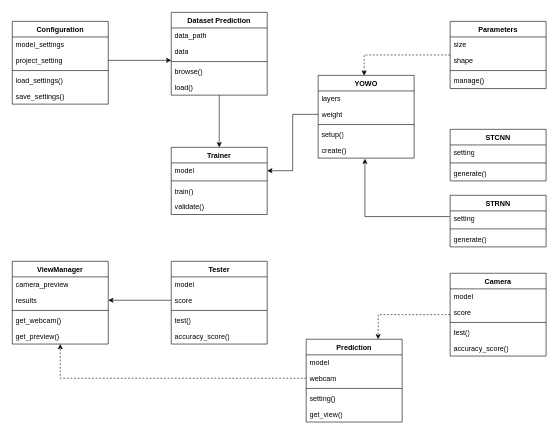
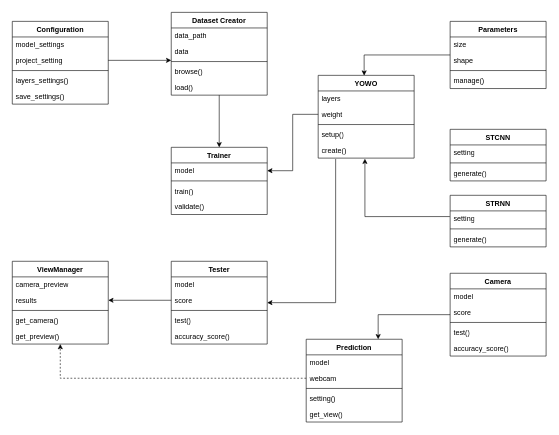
- <mxCell id="9" value="Dataset Prediction" style="swimlane;fontStyle=1;align=center;verticalAlign=top;childLayout=stackLayout;horizontal=1;startSize=26;horizontalStack=0;resizeParent=1;resizeParentMax=0;resizeLast=0;collapsible=1;marginBottom=0;whiteSpace=wrap;html=1;" vertex="1" parent="1"><mxGeometry x="285" y="20" width="160" height="138" as="geometry" /></mxCell>
+ <mxCell id="9" value="Dataset Creator" style="swimlane;fontStyle=1;align=center;verticalAlign=top;childLayout=stackLayout;horizontal=1;startSize=26;horizontalStack=0;resizeParent=1;resizeParentMax=0;resizeLast=0;collapsible=1;marginBottom=0;whiteSpace=wrap;html=1;" vertex="1" parent="1"><mxGeometry x="285" y="20" width="160" height="138" as="geometry" /></mxCell>
- <mxCell id="21" style="edgeStyle=orthogonalEdgeStyle;rounded=0;orthogonalLoop=1;jettySize=auto;html=1;entryX=0.479;entryY=0.003;entryDx=0;entryDy=0;entryPerimeter=0;dashed=1;" edge="1" parent="1" source="22" target="15"><mxGeometry relative="1" as="geometry" /></mxCell>
+ <mxCell id="21" style="edgeStyle=orthogonalEdgeStyle;rounded=0;orthogonalLoop=1;jettySize=auto;html=1;entryX=0.479;entryY=0.003;entryDx=0;entryDy=0;entryPerimeter=0;" edge="1" parent="1" source="22" target="15"><mxGeometry relative="1" as="geometry" /></mxCell>
- <mxCell id="6" value="load_settings()" style="text;strokeColor=none;fillColor=none;align=left;verticalAlign=top;spacingLeft=4;spacingRight=4;overflow=hidden;rotatable=0;points=[[0,0.5],[1,0.5]];portConstraint=eastwest;whiteSpace=wrap;html=1;" vertex="1" parent="2"><mxGeometry y="86" width="160" height="26" as="geometry" /></mxCell>
+ <mxCell id="6" value="layers_settings()" style="text;strokeColor=none;fillColor=none;align=left;verticalAlign=top;spacingLeft=4;spacingRight=4;overflow=hidden;rotatable=0;points=[[0,0.5],[1,0.5]];portConstraint=eastwest;whiteSpace=wrap;html=1;" vertex="1" parent="2"><mxGeometry y="86" width="160" height="26" as="geometry" /></mxCell>
+ <mxCell id="48" style="edgeStyle=orthogonalEdgeStyle;rounded=0;orthogonalLoop=1;jettySize=auto;html=1;entryX=1;entryY=0.5;entryDx=0;entryDy=0;exitX=0.182;exitY=1.052;exitDx=0;exitDy=0;exitPerimeter=0;" edge="1" parent="1" source="20" target="41"><mxGeometry relative="1" as="geometry"><Array as="points"><mxPoint x="559" y="504" /></Array></mxGeometry></mxCell>
- <mxCell id="62" style="edgeStyle=orthogonalEdgeStyle;rounded=0;orthogonalLoop=1;jettySize=auto;html=1;entryX=0.75;entryY=0;entryDx=0;entryDy=0;dashed=1;" edge="1" parent="1" source="63" target="56"><mxGeometry relative="1" as="geometry"><mxPoint x="670" y="645" as="targetPoint" /></mxGeometry></mxCell>
+ <mxCell id="62" style="edgeStyle=orthogonalEdgeStyle;rounded=0;orthogonalLoop=1;jettySize=auto;html=1;entryX=0.75;entryY=0;entryDx=0;entryDy=0;" edge="1" parent="1" source="63" target="56"><mxGeometry relative="1" as="geometry"><mxPoint x="670" y="645" as="targetPoint" /></mxGeometry></mxCell>
- <mxCell id="54" value="get_webcam()" style="text;strokeColor=none;fillColor=none;align=left;verticalAlign=top;spacingLeft=4;spacingRight=4;overflow=hidden;rotatable=0;points=[[0,0.5],[1,0.5]];portConstraint=eastwest;whiteSpace=wrap;html=1;" vertex="1" parent="50"><mxGeometry y="86" width="160" height="26" as="geometry" /></mxCell>
+ <mxCell id="54" value="get_camera()" style="text;strokeColor=none;fillColor=none;align=left;verticalAlign=top;spacingLeft=4;spacingRight=4;overflow=hidden;rotatable=0;points=[[0,0.5],[1,0.5]];portConstraint=eastwest;whiteSpace=wrap;html=1;" vertex="1" parent="50"><mxGeometry y="86" width="160" height="26" as="geometry" /></mxCell>
